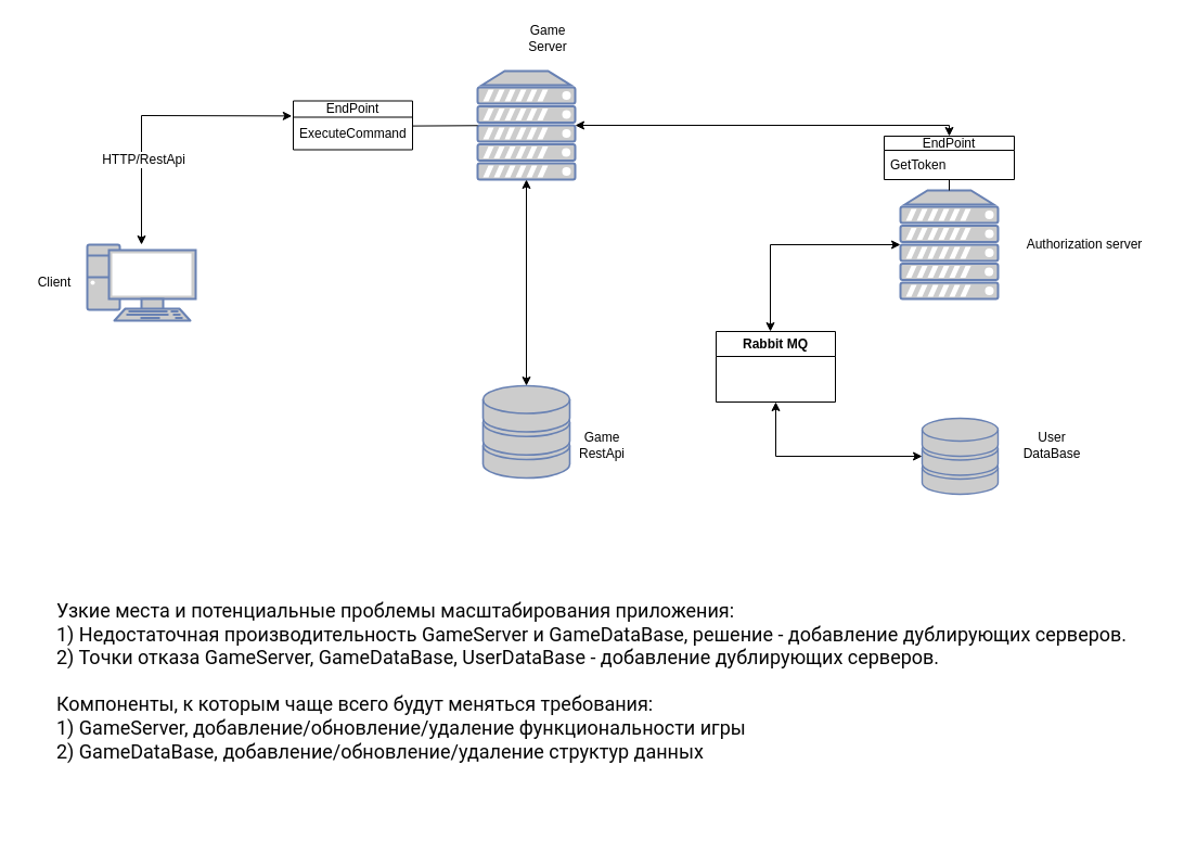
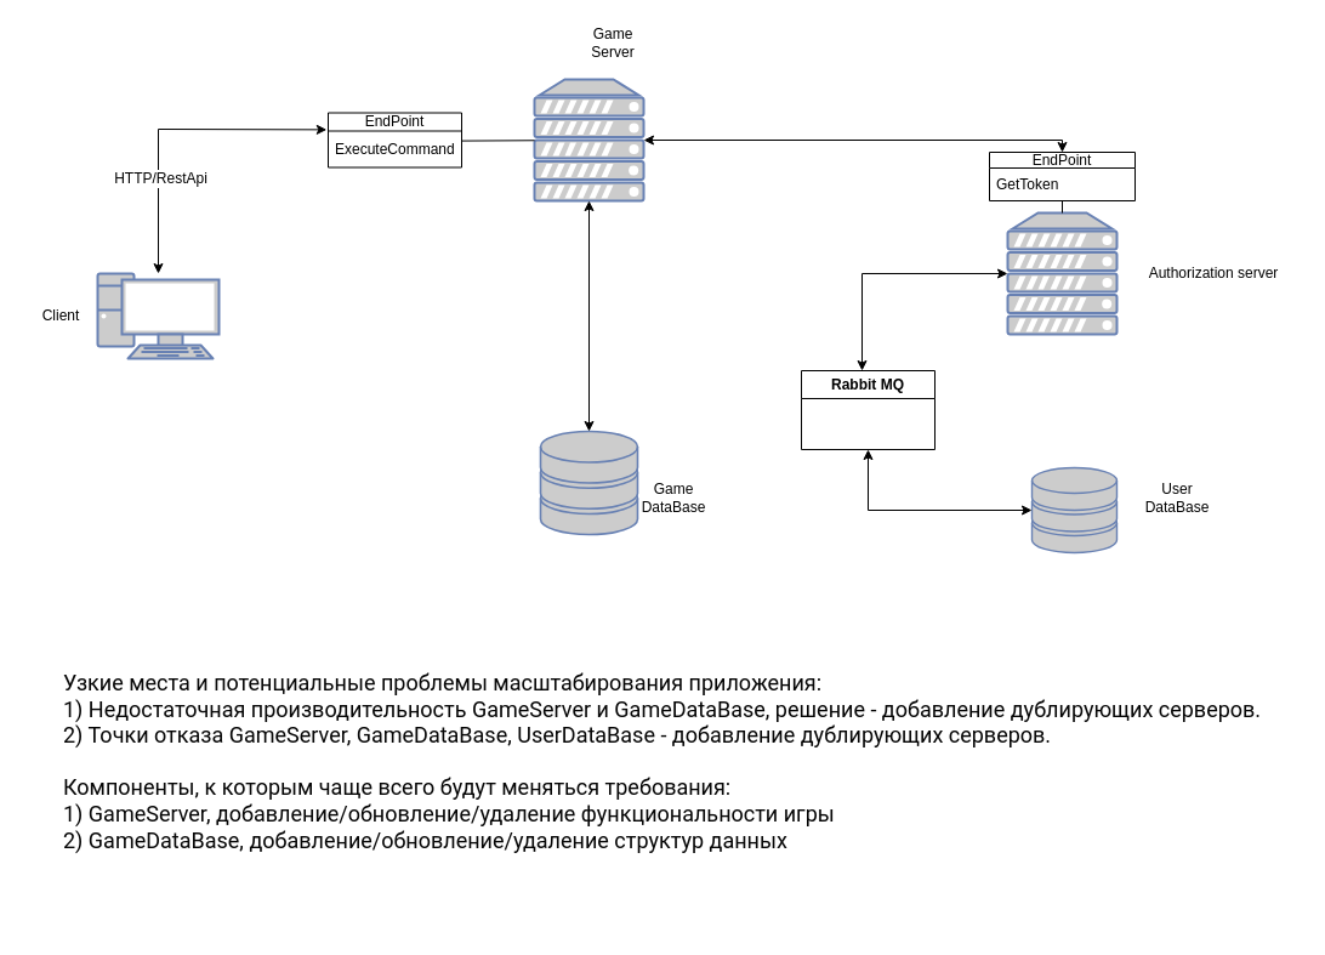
- <mxCell id="18" value="Game RestApi" style="text;html=1;strokeColor=none;fillColor=none;align=center;verticalAlign=middle;whiteSpace=wrap;rounded=0;sketch=0;" vertex="1" parent="1"><mxGeometry x="525" y="395" width="60" height="30" as="geometry" /></mxCell>
+ <mxCell id="18" value="Game DataBase" style="text;html=1;strokeColor=none;fillColor=none;align=center;verticalAlign=middle;whiteSpace=wrap;rounded=0;sketch=0;" vertex="1" parent="1"><mxGeometry x="525" y="395" width="60" height="30" as="geometry" /></mxCell>
